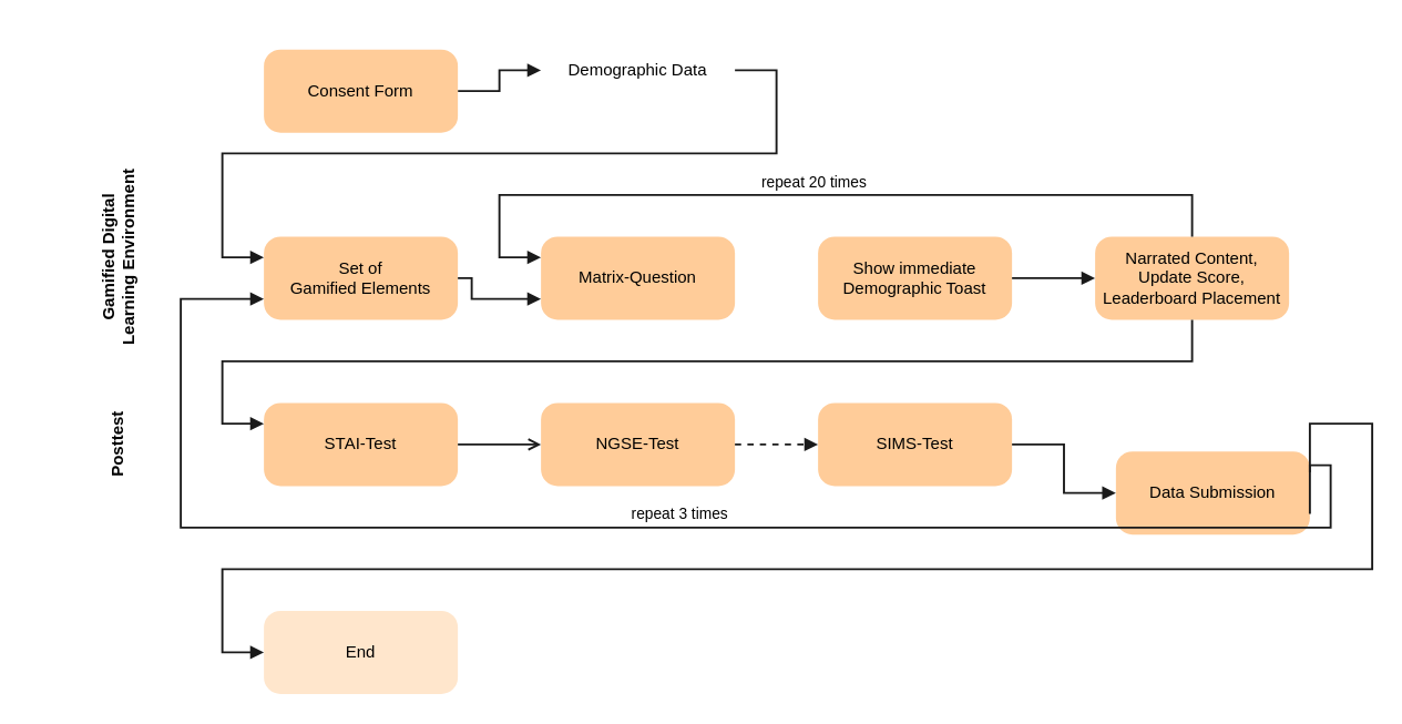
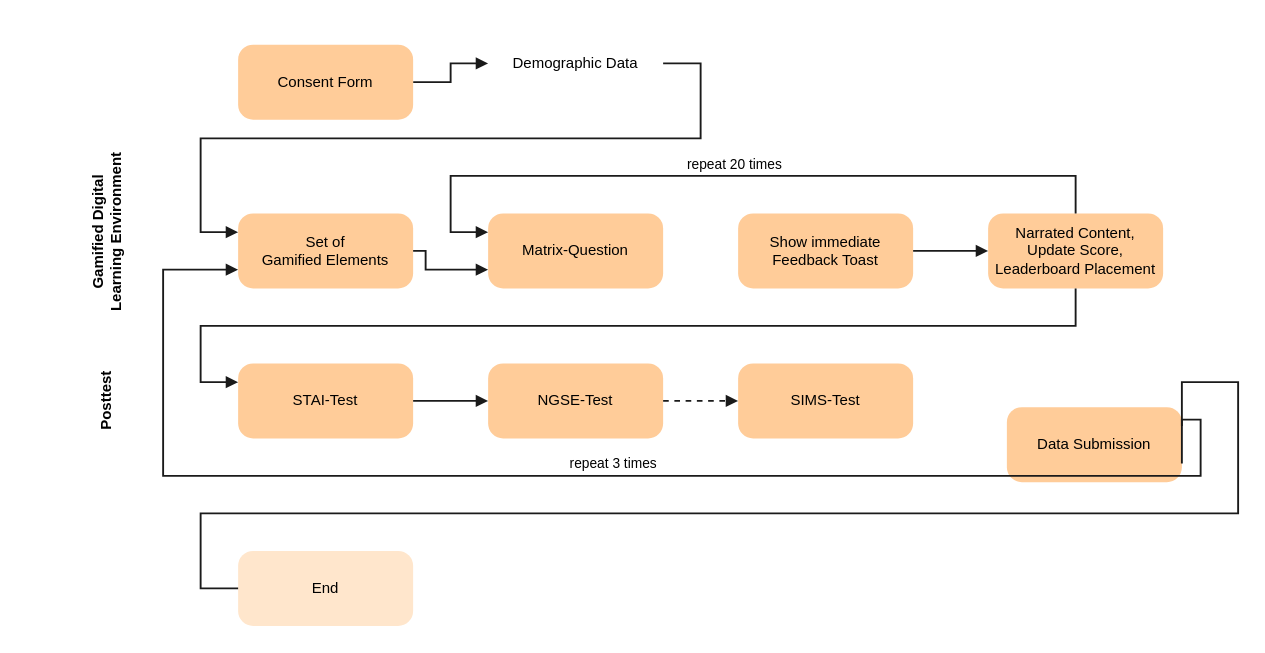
- <mxCell id="9" value="Show immediate Demographic Toast" style="rounded=1;whiteSpace=wrap;html=1;fillColor=#FFCC99;fontColor=#000000;strokeColor=none;arcSize=20;align=center;spacingLeft=0;" vertex="1" parent="1"><mxGeometry x="590" y="170" width="140" height="60" as="geometry" /></mxCell>
+ <mxCell id="9" value="Show immediate Feedback Toast" style="rounded=1;whiteSpace=wrap;html=1;fillColor=#FFCC99;fontColor=#000000;strokeColor=none;arcSize=20;align=center;spacingLeft=0;" vertex="1" parent="1"><mxGeometry x="590" y="170" width="140" height="60" as="geometry" /></mxCell>
- <mxCell id="17" value="" style="edgeStyle=orthogonalEdgeStyle;rounded=0;orthogonalLoop=1;jettySize=auto;html=1;exitX=1;exitY=0.5;exitDx=0;exitDy=0;endArrow=open;endFill=1;strokeWidth=1.5;jumpStyle=none;strokeColor=#1A1A1A;labelPosition=center;verticalLabelPosition=top;align=center;verticalAlign=bottom;entryX=0;entryY=0.5;entryDx=0;entryDy=0;" edge="1" parent="1" source="13" target="14"><mxGeometry relative="1" as="geometry"><mxPoint x="370" y="290" as="sourcePoint" /><mxPoint x="370" y="390" as="targetPoint" /></mxGeometry></mxCell>
+ <mxCell id="17" value="" style="edgeStyle=orthogonalEdgeStyle;rounded=0;orthogonalLoop=1;jettySize=auto;html=1;exitX=1;exitY=0.5;exitDx=0;exitDy=0;endArrow=block;endFill=1;strokeWidth=1.5;jumpStyle=none;strokeColor=#1A1A1A;labelPosition=center;verticalLabelPosition=top;align=center;verticalAlign=bottom;entryX=0;entryY=0.5;entryDx=0;entryDy=0;" edge="1" parent="1" source="13" target="14"><mxGeometry relative="1" as="geometry"><mxPoint x="370" y="290" as="sourcePoint" /><mxPoint x="370" y="390" as="targetPoint" /></mxGeometry></mxCell>
- <mxCell id="19" value="" style="edgeStyle=orthogonalEdgeStyle;rounded=0;orthogonalLoop=1;jettySize=auto;html=1;exitX=1;exitY=0.5;exitDx=0;exitDy=0;endArrow=block;endFill=1;strokeWidth=1.5;jumpStyle=none;strokeColor=#1A1A1A;labelPosition=center;verticalLabelPosition=top;align=center;verticalAlign=bottom;entryX=0;entryY=0.5;entryDx=0;entryDy=0;" edge="1" parent="1" source="15" target="16"><mxGeometry relative="1" as="geometry"><mxPoint x="690" y="290" as="sourcePoint" /><mxPoint x="784" y="290" as="targetPoint" /></mxGeometry></mxCell>
- <mxCell id="24" value="" style="edgeStyle=orthogonalEdgeStyle;rounded=0;orthogonalLoop=1;jettySize=auto;html=1;exitX=1;exitY=0.25;exitDx=0;exitDy=0;endArrow=block;endFill=1;strokeWidth=1.5;jumpStyle=none;strokeColor=#1A1A1A;labelPosition=center;verticalLabelPosition=top;align=center;verticalAlign=bottom;entryX=0;entryY=0.5;entryDx=0;entryDy=0;" edge="1" parent="1" source="16" target="23"><mxGeometry relative="1" as="geometry"><mxPoint x="780" y="370" as="sourcePoint" /><mxPoint x="530" y="440" as="targetPoint" /><Array as="points"><mxPoint x="990" y="305" /><mxPoint x="990" y="410" /><mxPoint x="160" y="410" /><mxPoint x="160" y="470" /></Array></mxGeometry></mxCell>
+ <mxCell id="24" value="" style="edgeStyle=orthogonalEdgeStyle;rounded=0;orthogonalLoop=1;jettySize=auto;html=1;exitX=1;exitY=0.25;exitDx=0;exitDy=0;endArrow=none;endFill=1;strokeWidth=1.5;jumpStyle=none;strokeColor=#1A1A1A;labelPosition=center;verticalLabelPosition=top;align=center;verticalAlign=bottom;entryX=0;entryY=0.5;entryDx=0;entryDy=0;" edge="1" parent="1" source="16" target="23"><mxGeometry relative="1" as="geometry"><mxPoint x="780" y="370" as="sourcePoint" /><mxPoint x="530" y="440" as="targetPoint" /><Array as="points"><mxPoint x="990" y="305" /><mxPoint x="990" y="410" /><mxPoint x="160" y="410" /><mxPoint x="160" y="470" /></Array></mxGeometry></mxCell>
